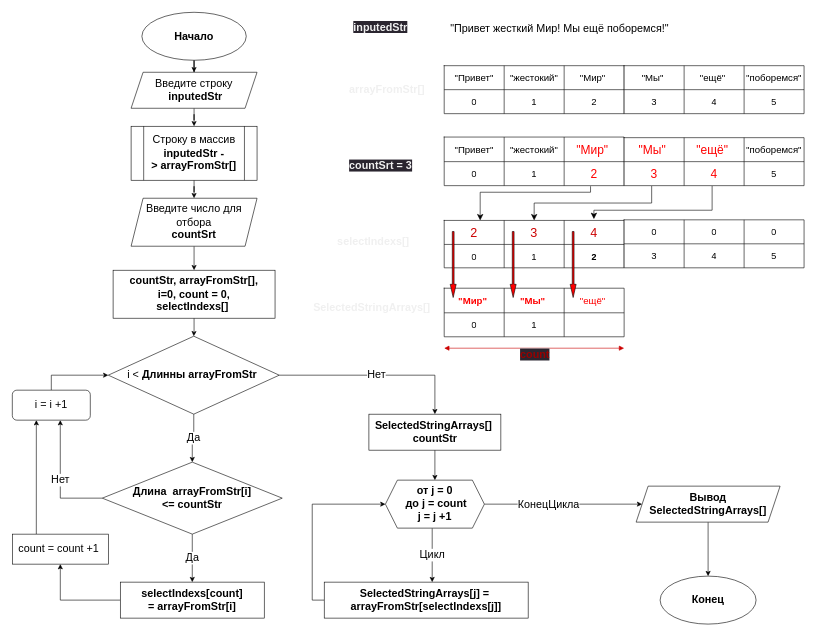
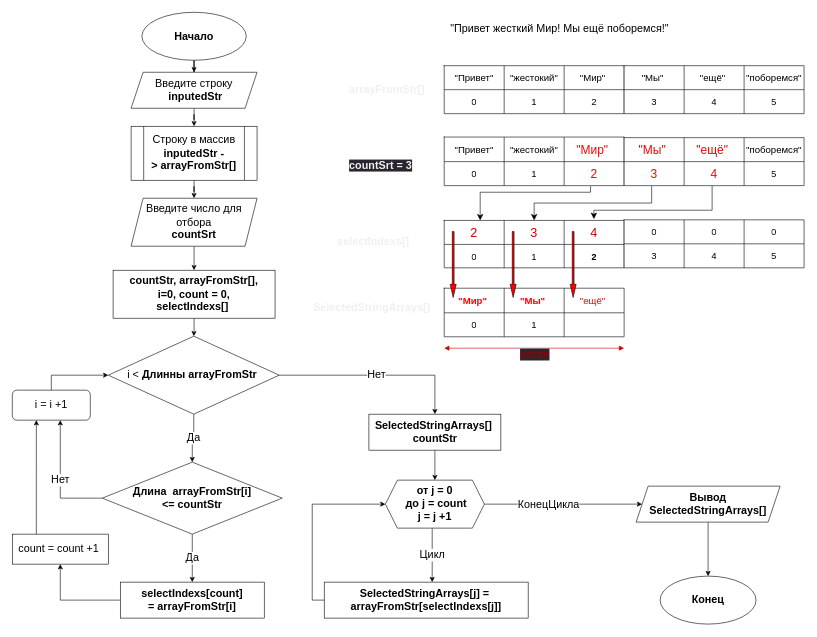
- <mxCell id="110" value="&lt;b style=&quot;border-color: rgb(0, 0, 0); color: rgb(240, 240, 240); font-family: Helvetica; font-size: 18px; font-style: normal; font-variant-ligatures: normal; font-variant-caps: normal; letter-spacing: normal; orphans: 2; text-align: center; text-indent: 0px; text-transform: none; widows: 2; word-spacing: 0px; -webkit-text-stroke-width: 0px; background-color: rgb(42, 37, 47); text-decoration-thickness: initial; text-decoration-style: initial; text-decoration-color: initial;&quot;&gt;inputedStr&lt;/b&gt;" style="text;whiteSpace=wrap;html=1;fontSize=16;fontColor=#000000;" vertex="1" parent="1"><mxGeometry x="587" y="28" width="120" height="50" as="geometry" /></mxCell>
